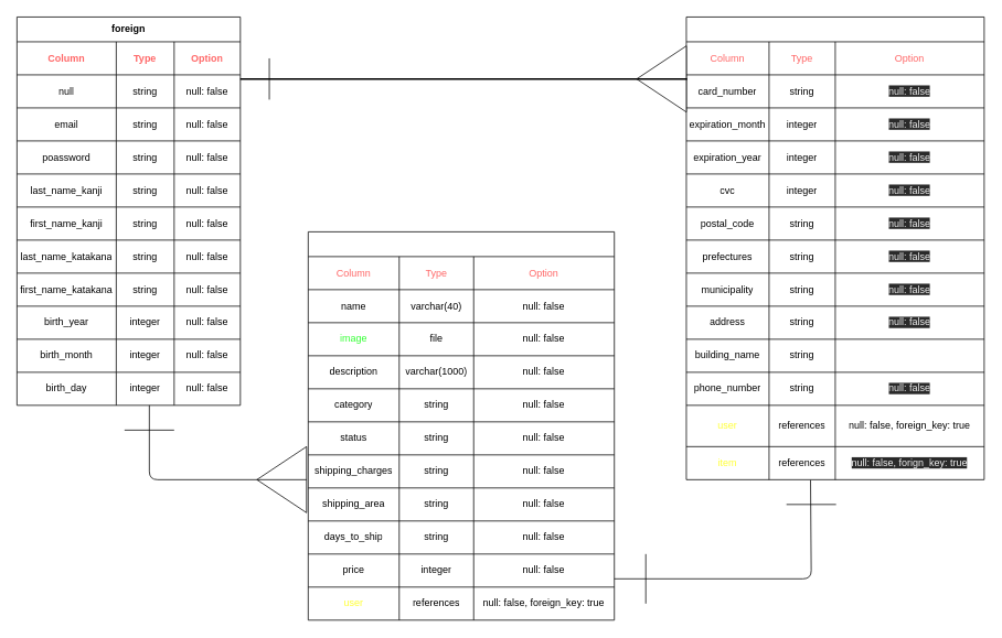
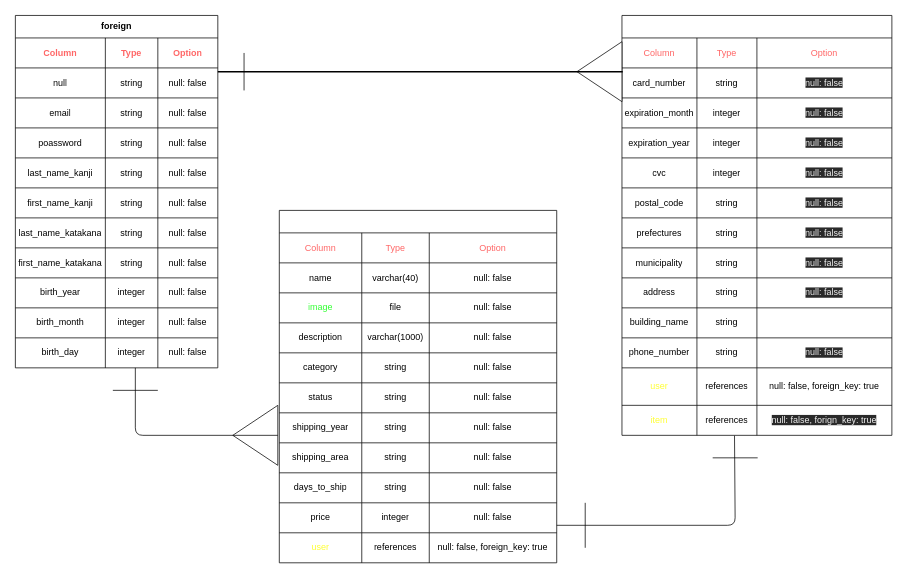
- <mxCell id="74" value="shipping_charges" style="shape=partialRectangle;html=1;whiteSpace=wrap;connectable=0;fillColor=none;top=0;left=0;bottom=0;right=0;overflow=hidden;" vertex="1" parent="73"><mxGeometry width="110" height="40" as="geometry" /></mxCell>
+ <mxCell id="74" value="shipping_year" style="shape=partialRectangle;html=1;whiteSpace=wrap;connectable=0;fillColor=none;top=0;left=0;bottom=0;right=0;overflow=hidden;" vertex="1" parent="73"><mxGeometry width="110" height="40" as="geometry" /></mxCell>
